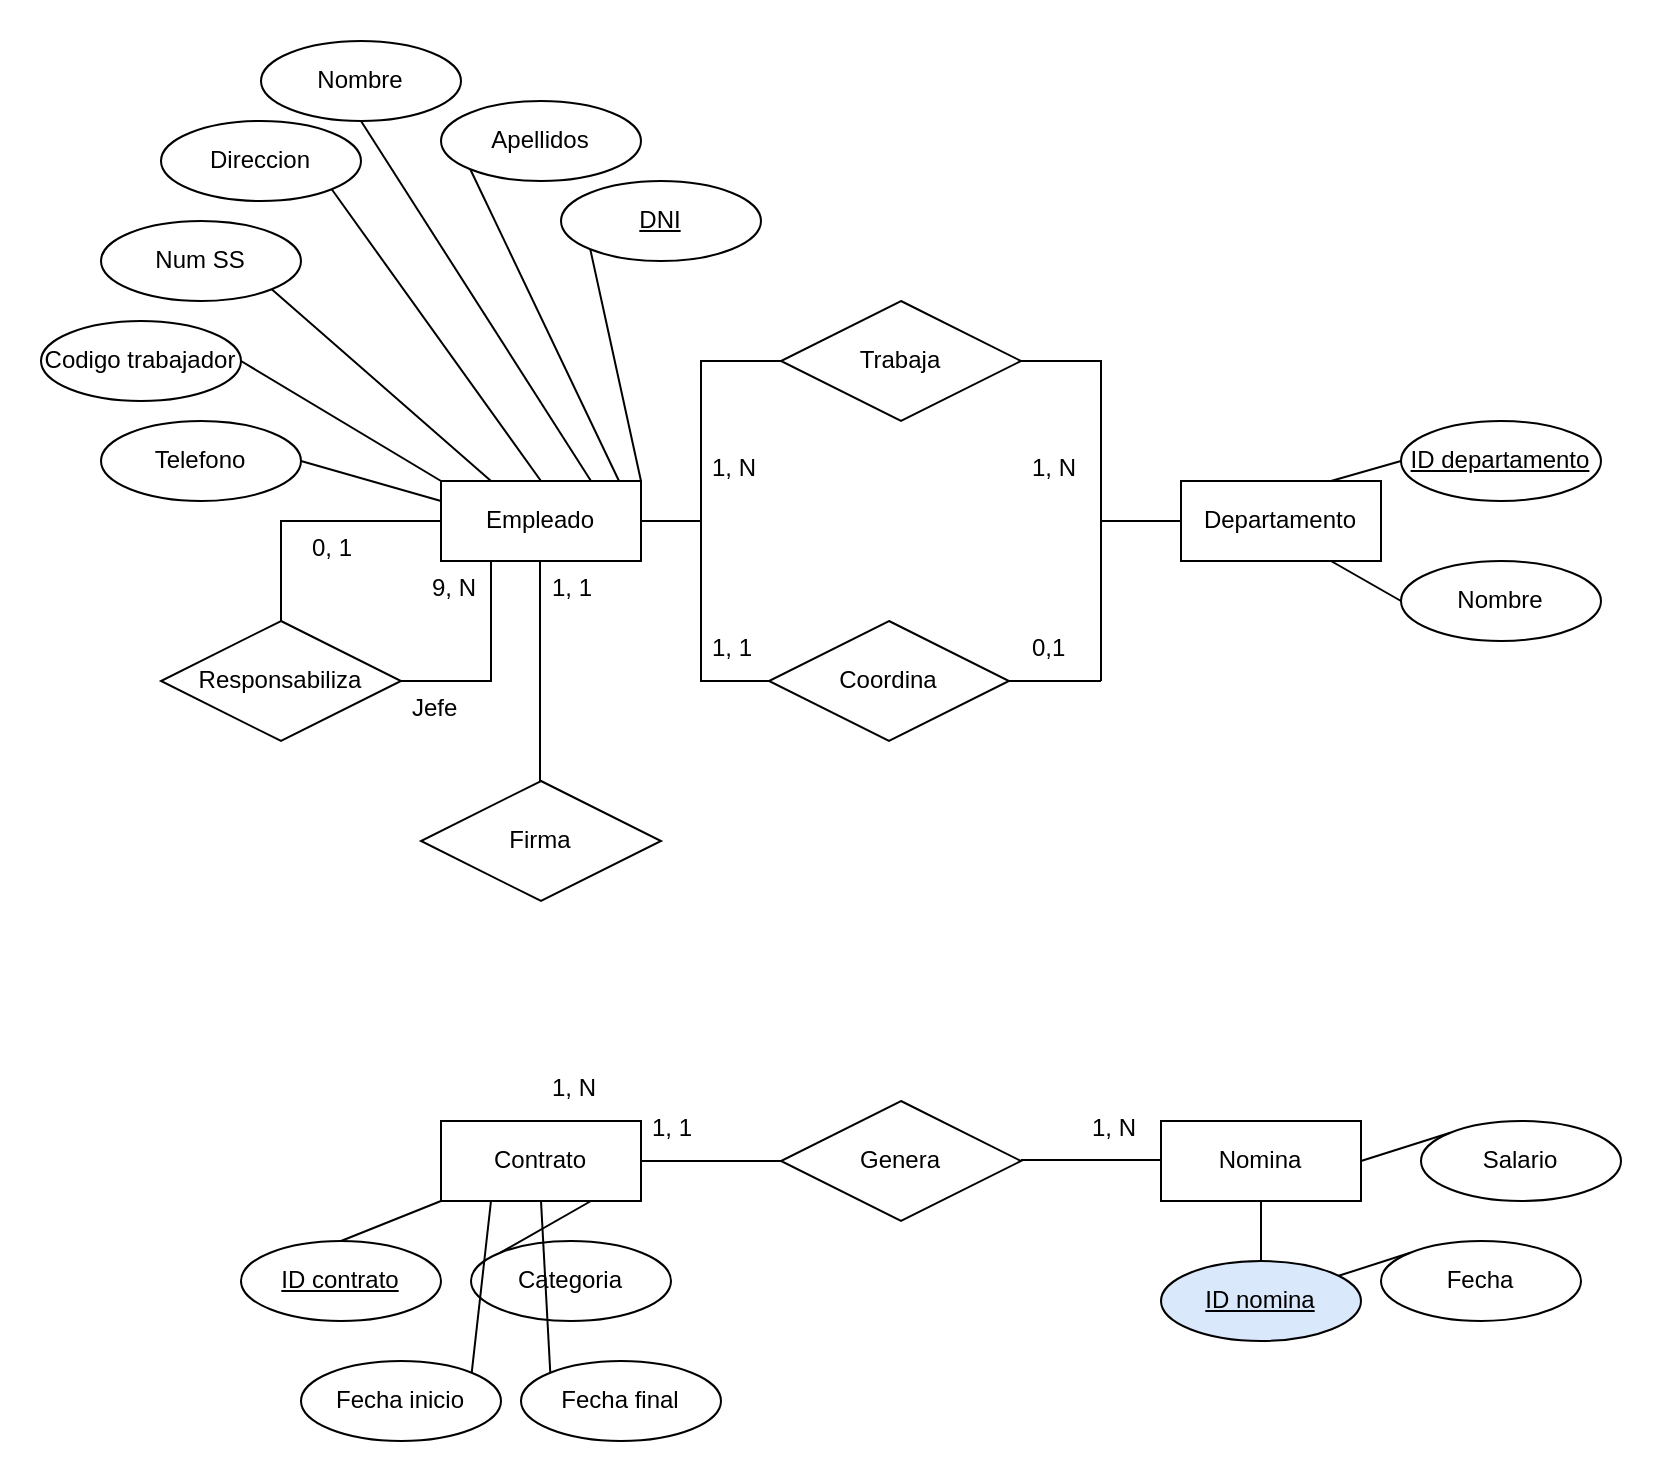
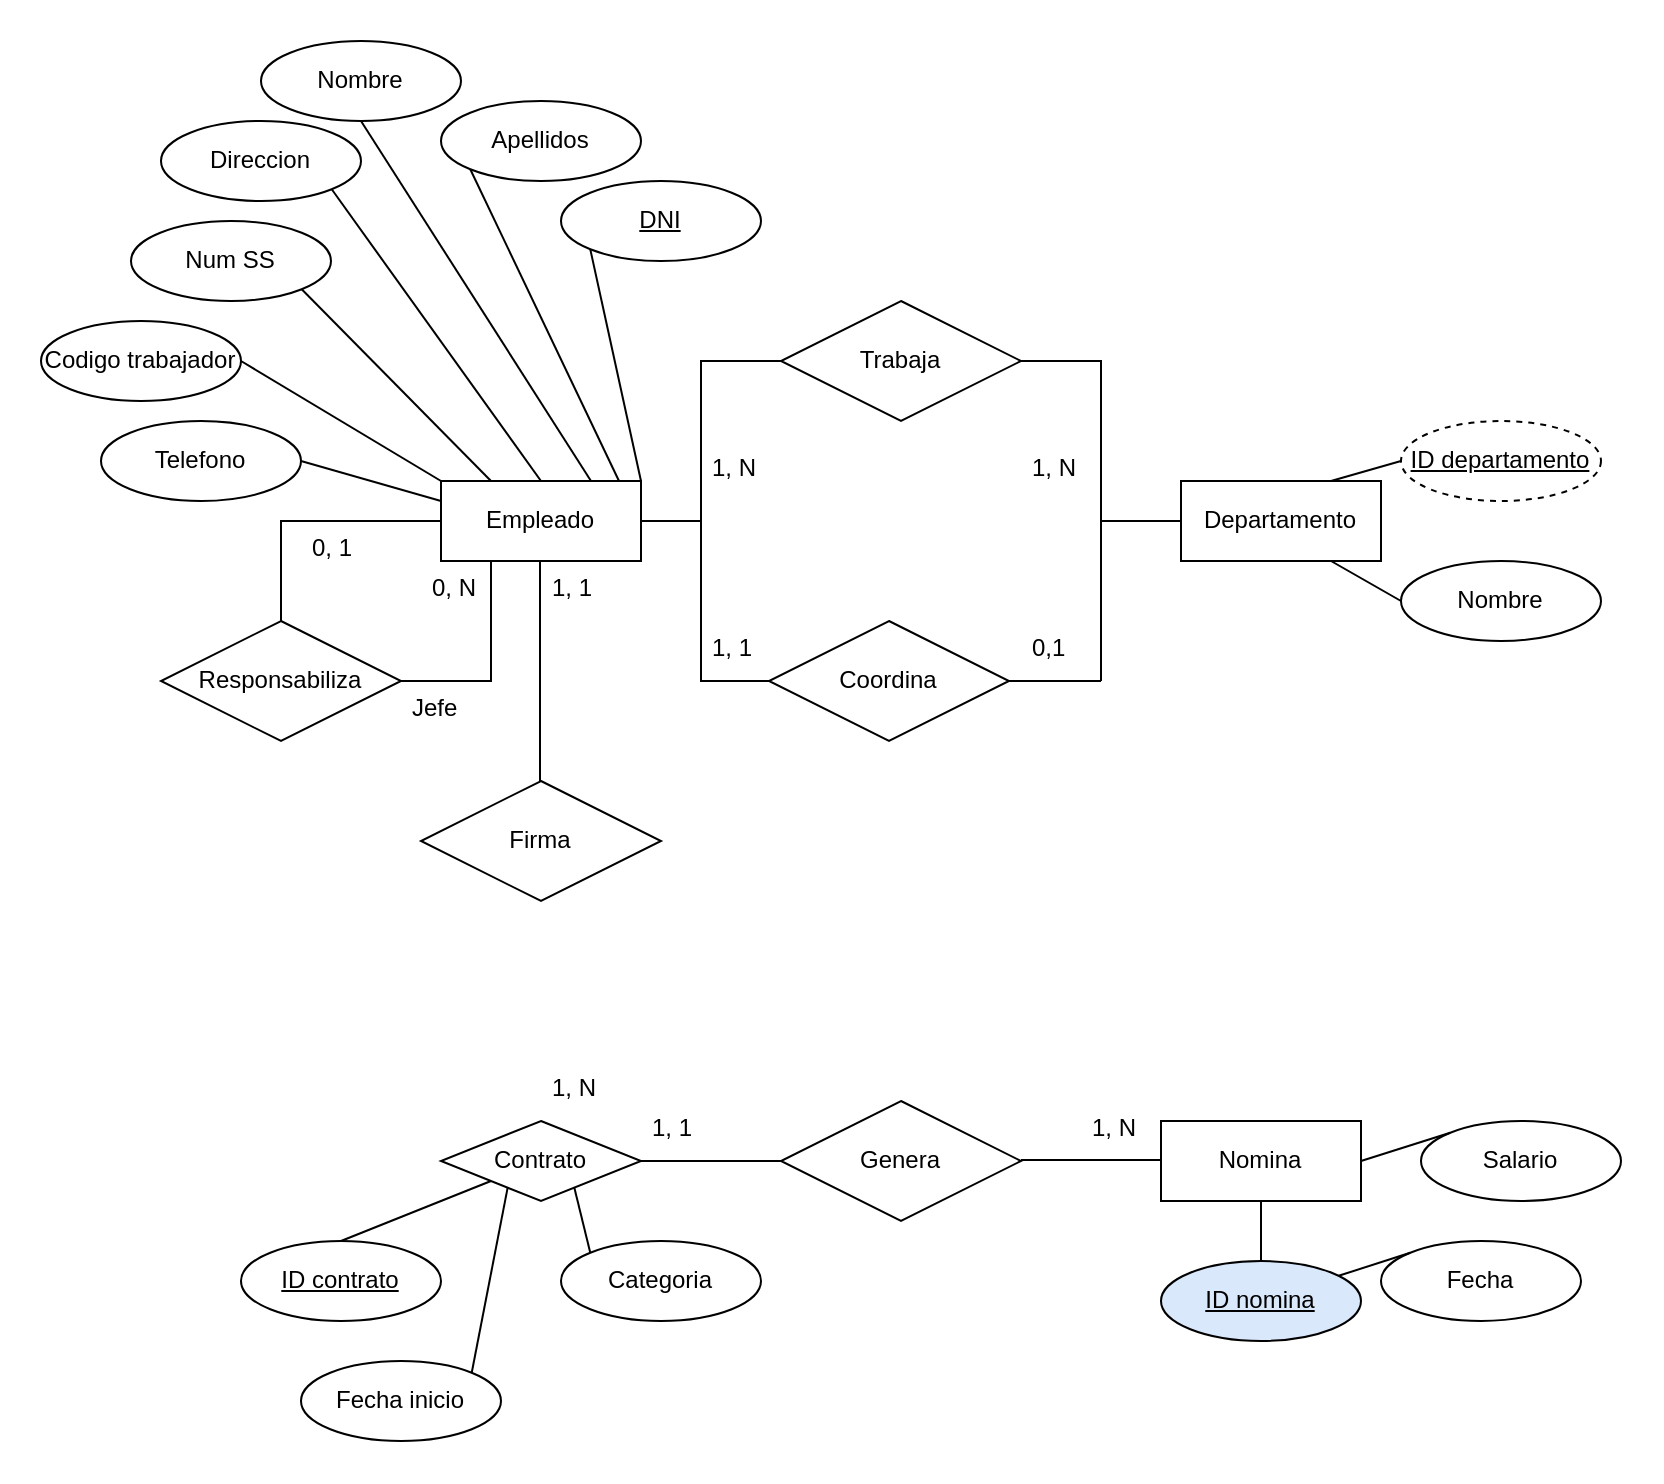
- <mxCell id="11" value="Num SS" style="ellipse;whiteSpace=wrap;html=1;align=center;" vertex="1" parent="1"><mxGeometry y="110" width="100" height="40" as="geometry" x="50" /></mxCell>
+ <mxCell id="11" value="Num SS" style="ellipse;whiteSpace=wrap;html=1;align=center;" vertex="1" parent="1"><mxGeometry x="65" y="110" width="100" height="40" as="geometry" /></mxCell>
- <mxCell id="49" value="ID departamento" style="ellipse;whiteSpace=wrap;html=1;align=center;fontStyle=4;" vertex="1" parent="1"><mxGeometry x="700" y="210" width="100" height="40" as="geometry" /></mxCell>
+ <mxCell id="49" value="ID departamento" style="ellipse;whiteSpace=wrap;html=1;align=center;fontStyle=4;dashed=1;" vertex="1" parent="1"><mxGeometry x="700" y="210" width="100" height="40" as="geometry" /></mxCell>
- <mxCell id="47" value="9, N" style="text;strokeColor=none;fillColor=none;spacingLeft=4;spacingRight=4;overflow=hidden;rotatable=0;points=[[0,0.5],[1,0.5]];portConstraint=eastwest;fontSize=12;whiteSpace=wrap;html=1;" vertex="1" parent="1"><mxGeometry x="210" y="280" width="40" height="30" as="geometry" /></mxCell>
+ <mxCell id="47" value="0, N" style="text;strokeColor=none;fillColor=none;spacingLeft=4;spacingRight=4;overflow=hidden;rotatable=0;points=[[0,0.5],[1,0.5]];portConstraint=eastwest;fontSize=12;whiteSpace=wrap;html=1;" vertex="1" parent="1"><mxGeometry x="210" y="280" width="40" height="30" as="geometry" /></mxCell>
- <mxCell id="6" value="Contrato" style="whiteSpace=wrap;html=1;align=center;" vertex="1" parent="1"><mxGeometry x="220" y="560" width="100" height="40" as="geometry" /></mxCell>
+ <mxCell id="6" value="Contrato" style="rhombus;whiteSpace=wrap;html=1;align=center;" vertex="1" parent="1"><mxGeometry x="220" y="560" width="100" height="40" as="geometry" /></mxCell>
- <mxCell id="40" value="Categoria" style="ellipse;whiteSpace=wrap;html=1;align=center;" vertex="1" parent="1"><mxGeometry x="235" y="620" width="100" height="40" as="geometry" /></mxCell>
+ <mxCell id="40" value="Categoria" style="ellipse;whiteSpace=wrap;html=1;align=center;" vertex="1" parent="1"><mxGeometry x="280" y="620" width="100" height="40" as="geometry" /></mxCell>
- <mxCell id="53" value="" style="endArrow=none;html=1;rounded=0;exitX=0;exitY=0;exitDx=0;exitDy=0;entryX=0.5;entryY=1;entryDx=0;entryDy=0;" edge="1" parent="1" source="42" target="6"><mxGeometry relative="1" as="geometry"><mxPoint x="430" y="390" as="sourcePoint" /><mxPoint x="590" y="390" as="targetPoint" /></mxGeometry></mxCell>
- <mxCell id="42" value="Fecha final" style="ellipse;whiteSpace=wrap;html=1;align=center;" vertex="1" parent="1"><mxGeometry x="260" y="680" width="100" height="40" as="geometry" /></mxCell>
